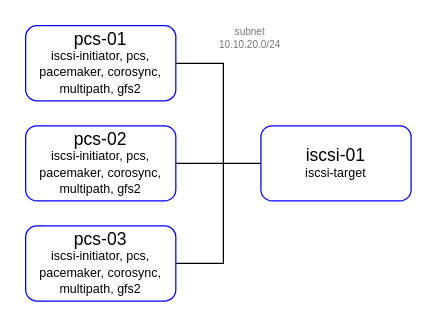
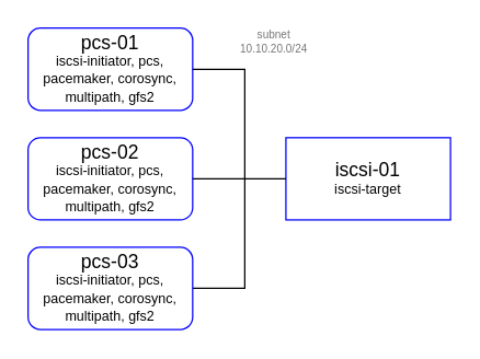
- <mxCell id="2" value="&lt;p style=&quot;line-height: 100%&quot;&gt;&lt;font&gt;&lt;span style=&quot;font-size: 14px&quot;&gt;iscsi-01&lt;br&gt;&lt;/span&gt;&lt;/font&gt;&lt;span style=&quot;font-size: 10px&quot;&gt;iscsi-target&lt;/span&gt;&lt;br&gt;&lt;/p&gt;" style="rounded=1;whiteSpace=wrap;html=1;strokeColor=#0000FF;" parent="1" vertex="1"><mxGeometry x="208" y="100" width="120" height="60" as="geometry" /></mxCell>
+ <mxCell id="2" value="&lt;p style=&quot;line-height: 100%&quot;&gt;&lt;font&gt;&lt;span style=&quot;font-size: 14px&quot;&gt;iscsi-01&lt;br&gt;&lt;/span&gt;&lt;/font&gt;&lt;span style=&quot;font-size: 10px&quot;&gt;iscsi-target&lt;/span&gt;&lt;br&gt;&lt;/p&gt;" style="whiteSpace=wrap;html=1;strokeColor=#0000FF;rounded=0;" parent="1" vertex="1"><mxGeometry x="208" y="100" width="120" height="60" as="geometry" /></mxCell>
